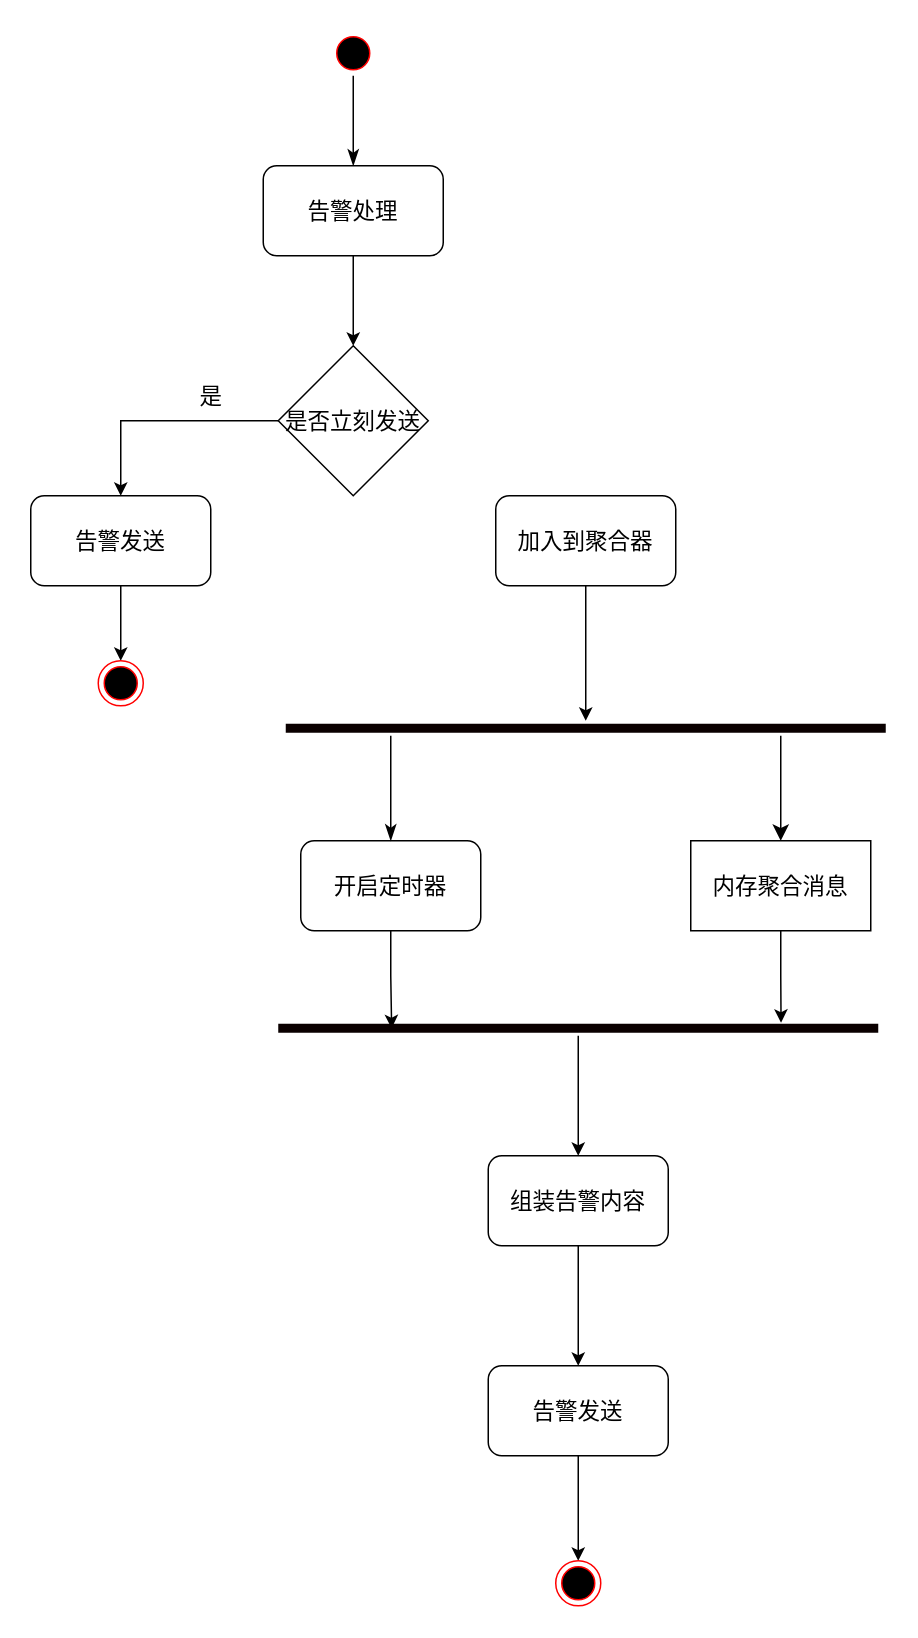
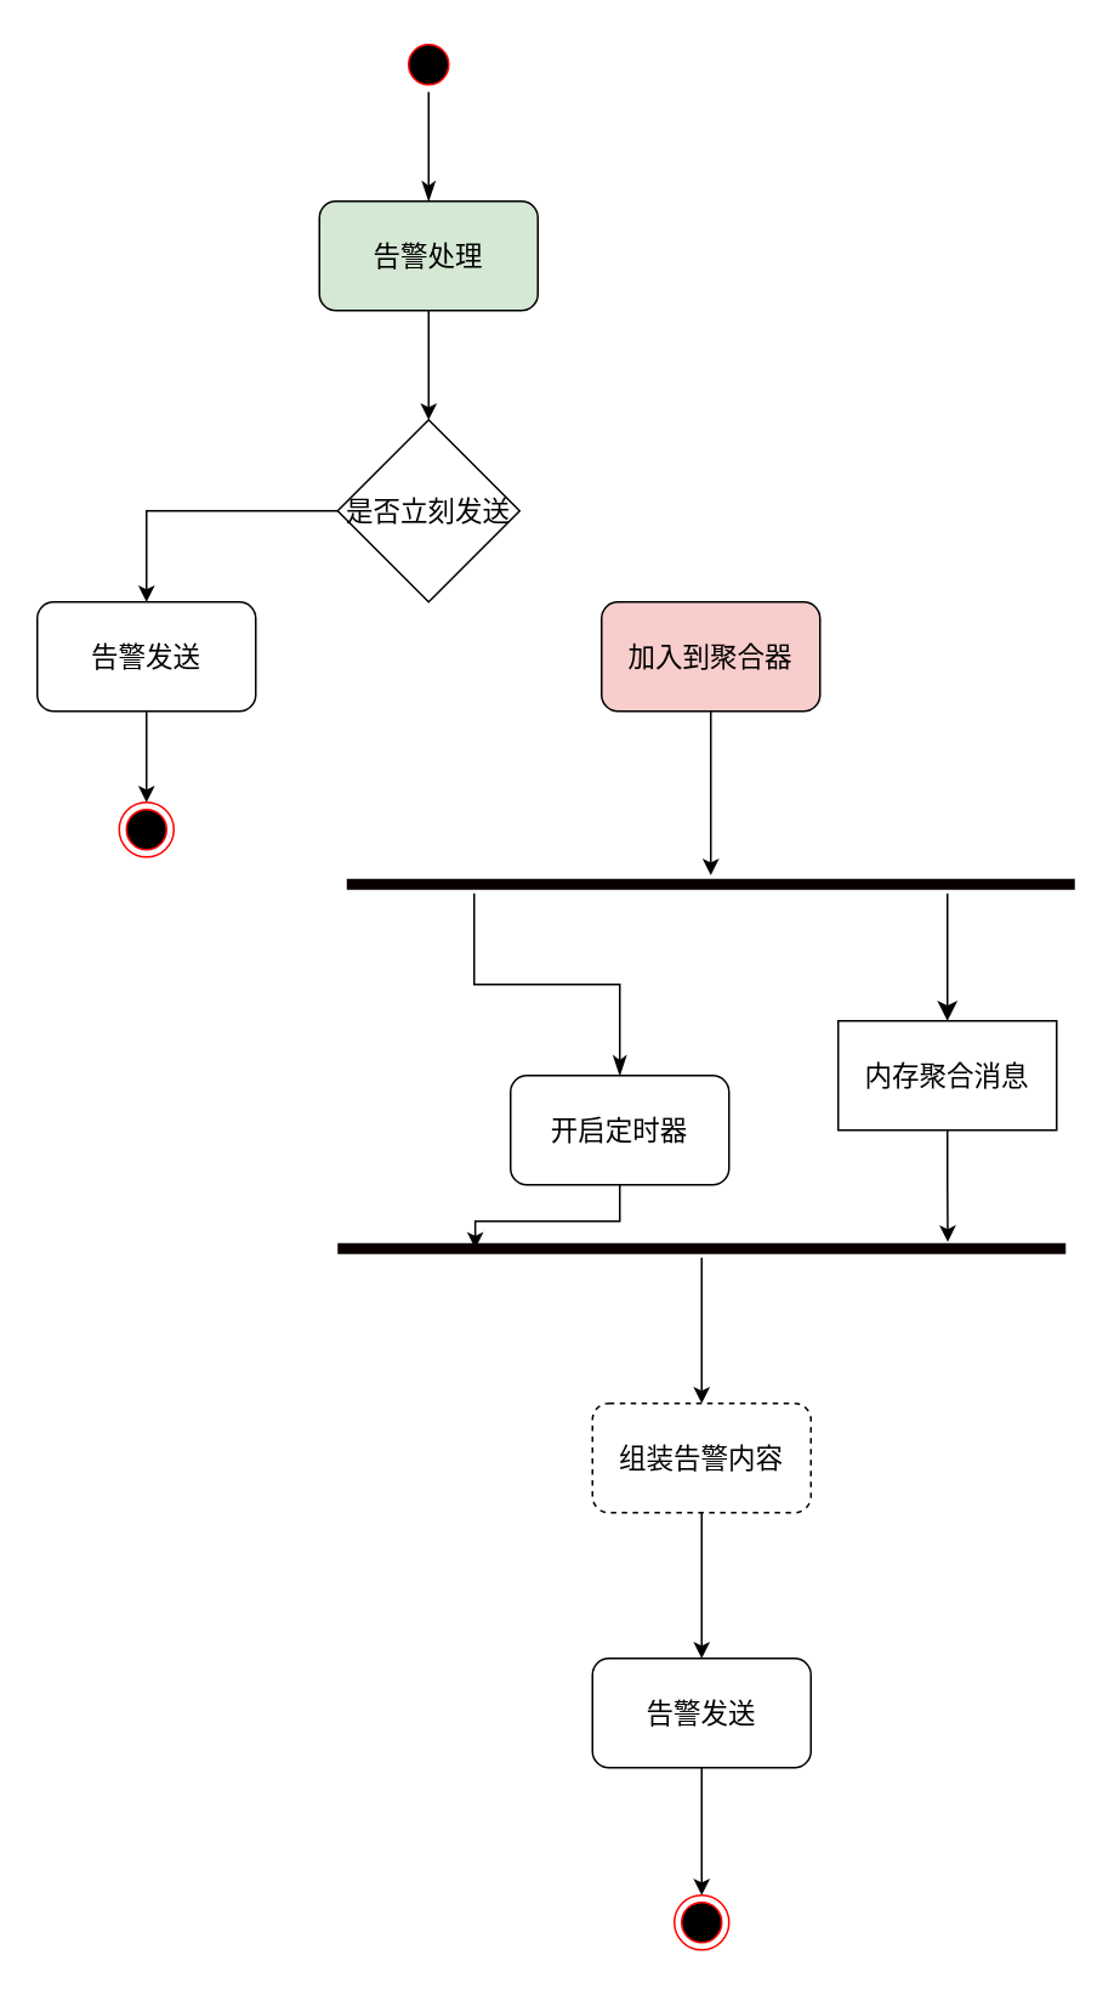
- <mxCell id="5" value="&lt;font style=&quot;font-size: 15px;&quot;&gt;告警处理&lt;/font&gt;" style="rounded=1;whiteSpace=wrap;html=1;" vertex="1" parent="1"><mxGeometry x="175" y="110" width="120" height="60" as="geometry" /></mxCell>
+ <mxCell id="5" value="&lt;font style=&quot;font-size: 15px;&quot;&gt;告警处理&lt;/font&gt;" style="rounded=1;whiteSpace=wrap;html=1;fillColor=#d5e8d4;" vertex="1" parent="1"><mxGeometry x="175" y="110" width="120" height="60" as="geometry" /></mxCell>
- <mxCell id="10" value="&lt;font style=&quot;font-size: 15px;&quot;&gt;是&lt;/font&gt;" style="text;html=1;align=center;verticalAlign=middle;resizable=0;points=[];autosize=1;strokeColor=none;fillColor=none;" vertex="1" parent="1"><mxGeometry x="120" y="248" width="40" height="30" as="geometry" /></mxCell>
- <mxCell id="13" value="&lt;font style=&quot;font-size: 15px;&quot;&gt;加入到聚合器&lt;/font&gt;" style="rounded=1;whiteSpace=wrap;html=1;" vertex="1" parent="1"><mxGeometry x="330" y="330" width="120" height="60" as="geometry" /></mxCell>
+ <mxCell id="13" value="&lt;font style=&quot;font-size: 15px;&quot;&gt;加入到聚合器&lt;/font&gt;" style="rounded=1;whiteSpace=wrap;html=1;fillColor=#f8cecc;" vertex="1" parent="1"><mxGeometry x="330" y="330" width="120" height="60" as="geometry" /></mxCell>
- <mxCell id="16" value="&lt;font style=&quot;font-size: 15px;&quot;&gt;开启定时器&lt;/font&gt;" style="rounded=1;whiteSpace=wrap;html=1;" vertex="1" parent="1"><mxGeometry x="200" y="560" width="120" height="60" as="geometry" /></mxCell>
+ <mxCell id="16" value="&lt;font style=&quot;font-size: 15px;&quot;&gt;开启定时器&lt;/font&gt;" style="rounded=1;whiteSpace=wrap;html=1;" vertex="1" parent="1"><mxGeometry x="280" y="590" width="120" height="60" as="geometry" /></mxCell>
- <mxCell id="24" value="&lt;font style=&quot;font-size: 15px;&quot;&gt;组装告警内容&lt;/font&gt;" style="rounded=1;whiteSpace=wrap;html=1;" vertex="1" parent="1"><mxGeometry x="325" y="770" width="120" height="60" as="geometry" /></mxCell>
+ <mxCell id="24" value="&lt;font style=&quot;font-size: 15px;&quot;&gt;组装告警内容&lt;/font&gt;" style="rounded=1;whiteSpace=wrap;html=1;dashed=1;" vertex="1" parent="1"><mxGeometry x="325" y="770" width="120" height="60" as="geometry" /></mxCell>
